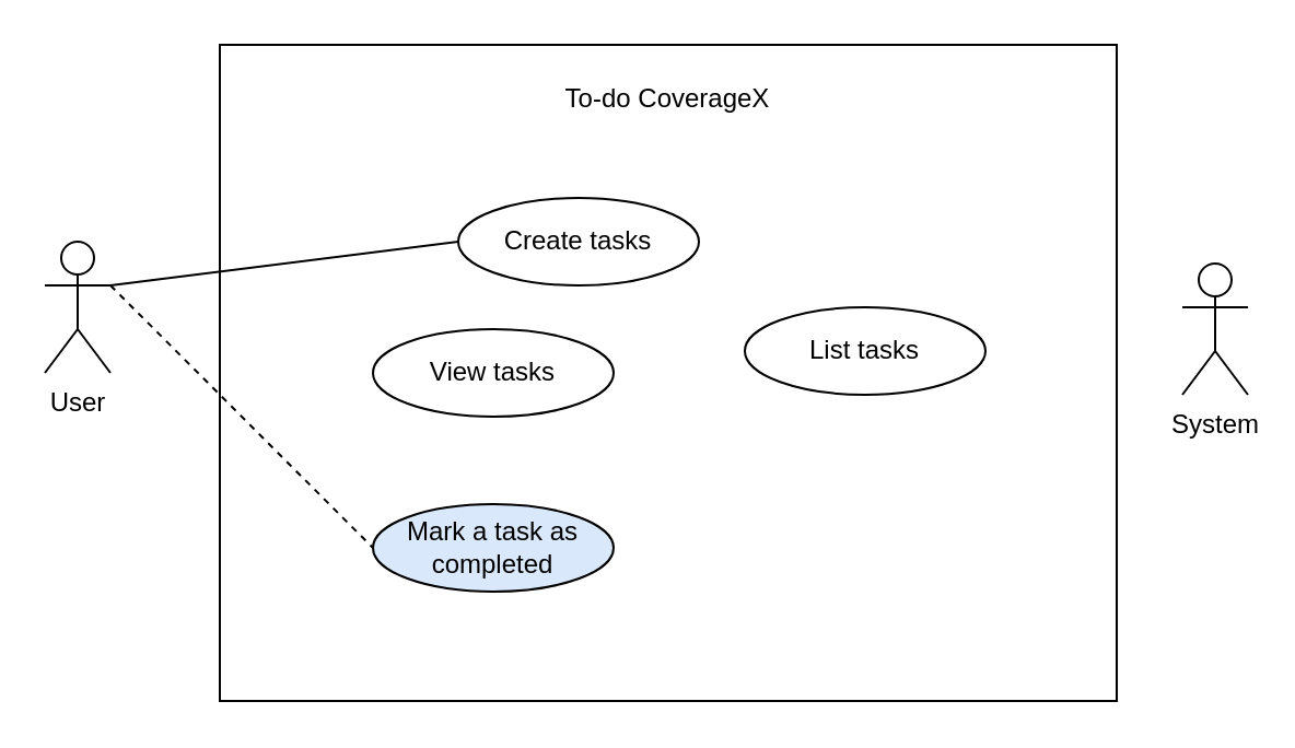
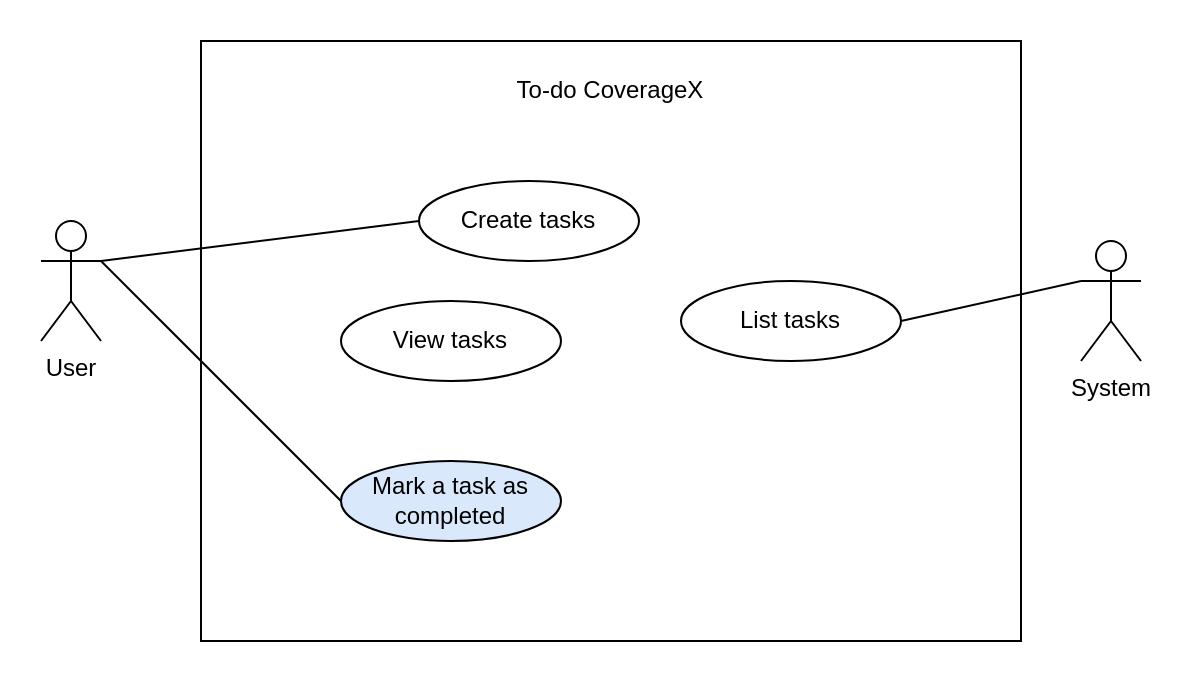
+ <mxCell id="10" value="" style="endArrow=none;html=1;rounded=0;exitX=1;exitY=0.5;exitDx=0;exitDy=0;entryX=0;entryY=0.333;entryDx=0;entryDy=0;entryPerimeter=0;" parent="1" source="8" target="5" edge="1"><mxGeometry width="50" height="50" relative="1" as="geometry"><mxPoint x="430" y="170" as="sourcePoint" /><mxPoint x="540" y="140" as="targetPoint" /></mxGeometry></mxCell>
- <mxCell id="12" value="" style="endArrow=none;html=1;rounded=0;entryX=0;entryY=0.5;entryDx=0;entryDy=0;exitX=1;exitY=0.333;exitDx=0;exitDy=0;exitPerimeter=0;dashed=1;" parent="1" source="4" target="11" edge="1"><mxGeometry width="50" height="50" relative="1" as="geometry"><mxPoint x="40" y="220" as="sourcePoint" /><mxPoint x="160" y="420" as="targetPoint" /></mxGeometry></mxCell>
+ <mxCell id="12" value="" style="endArrow=none;html=1;rounded=0;entryX=0;entryY=0.5;entryDx=0;entryDy=0;exitX=1;exitY=0.333;exitDx=0;exitDy=0;exitPerimeter=0;" parent="1" source="4" target="11" edge="1"><mxGeometry width="50" height="50" relative="1" as="geometry"><mxPoint x="40" y="220" as="sourcePoint" /><mxPoint x="160" y="420" as="targetPoint" /></mxGeometry></mxCell>
